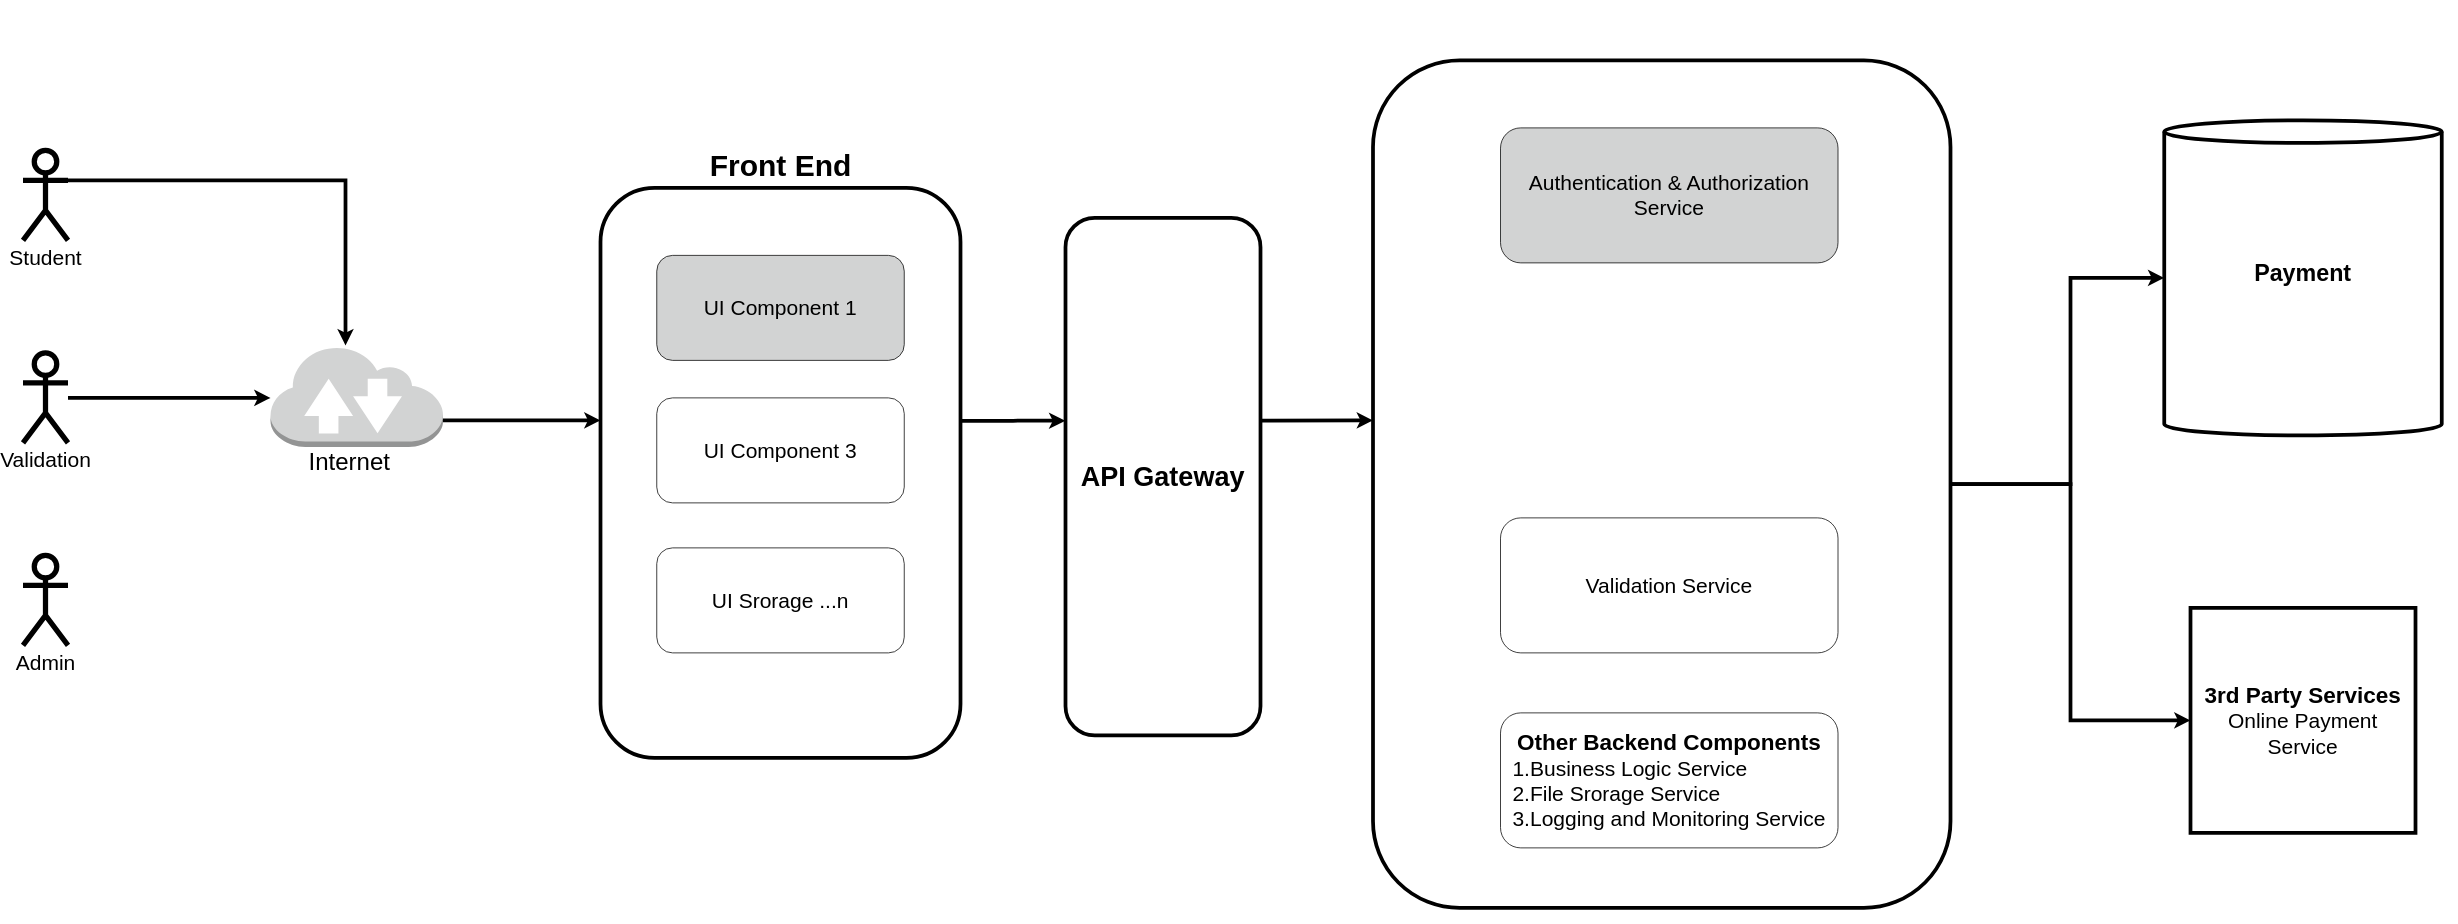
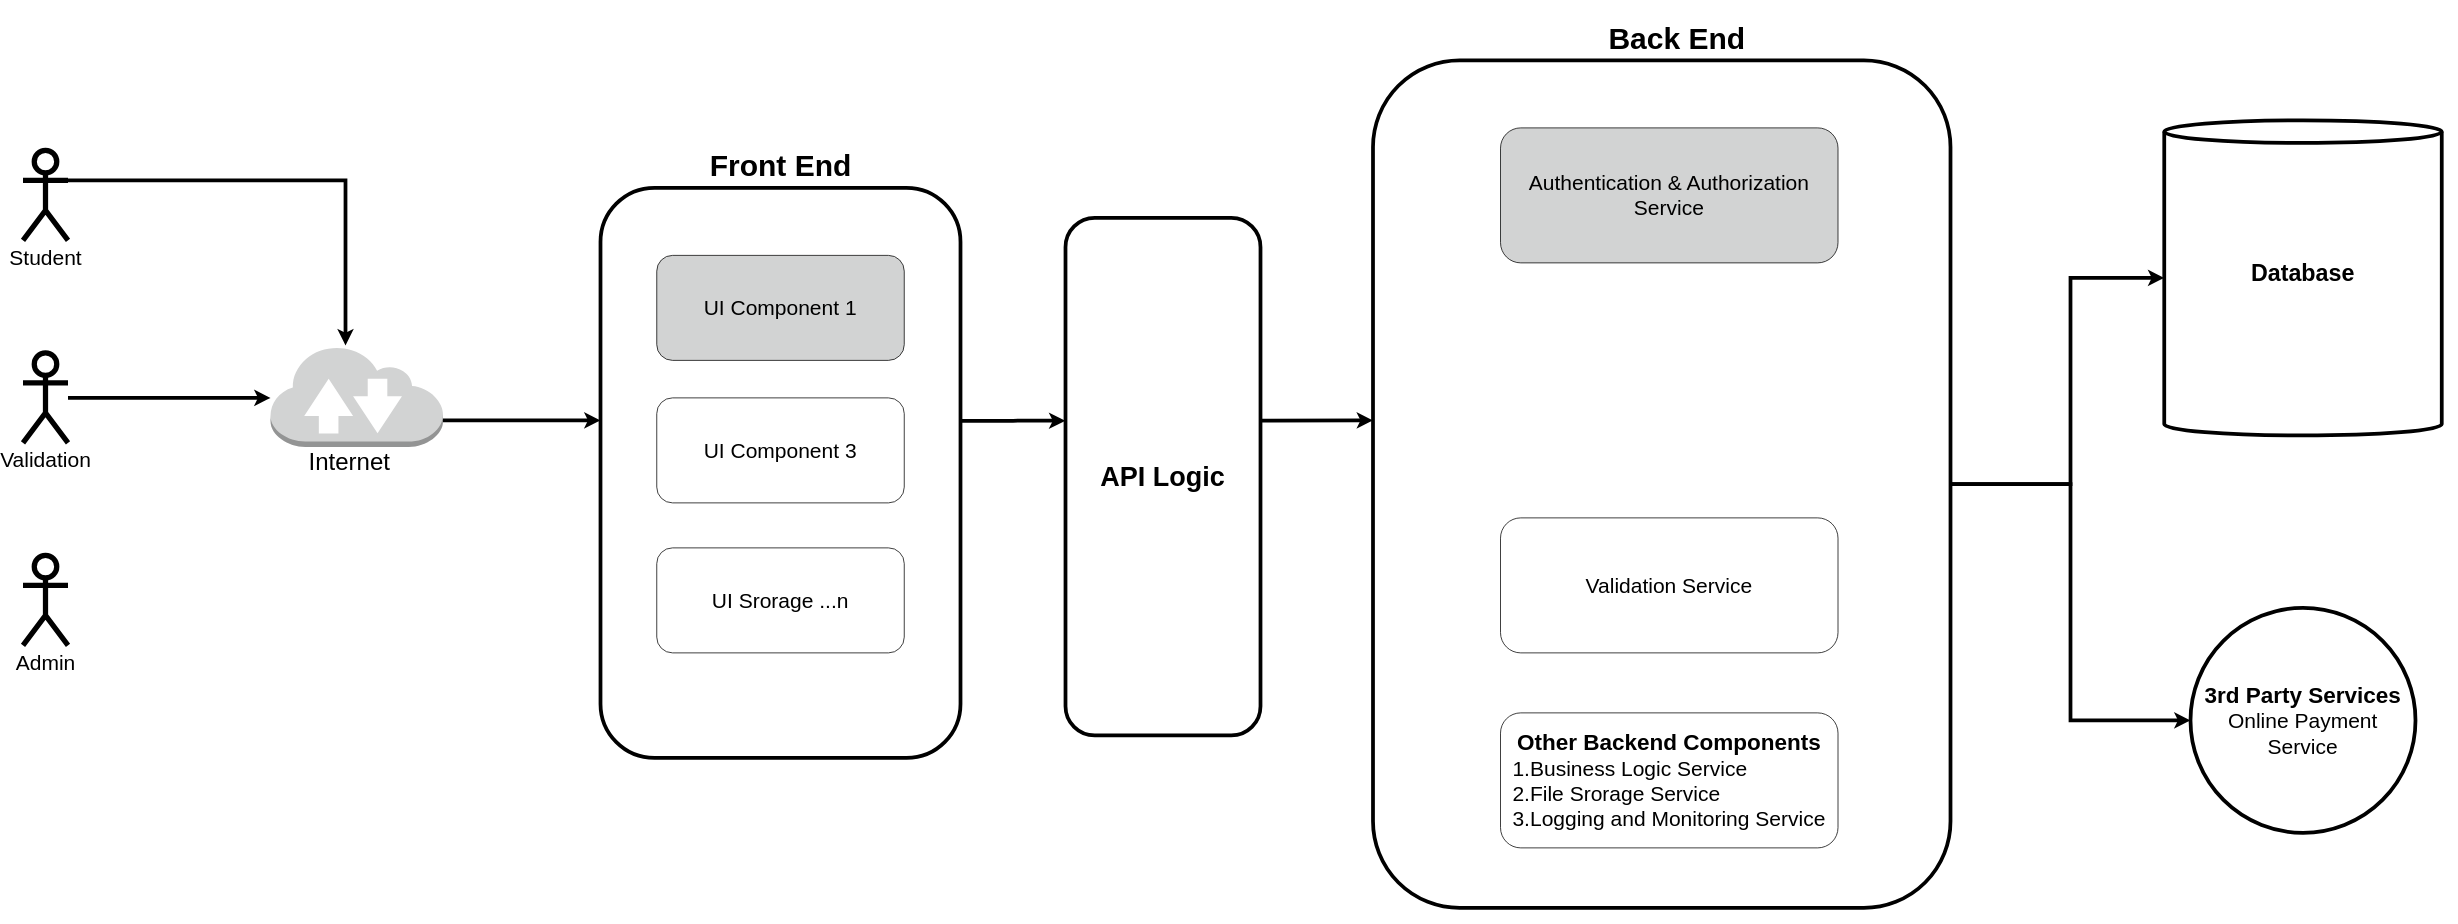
+ <mxCell id="12" value="&lt;font style=&quot;font-size: 40px;&quot;&gt;&lt;b&gt;Back End&lt;/b&gt;&lt;/font&gt;" style="text;html=1;align=center;verticalAlign=middle;resizable=0;points=[];autosize=1;strokeColor=none;fillColor=none;" vertex="1" parent="1"><mxGeometry x="2120" y="20" width="210" height="60" as="geometry" /></mxCell>
- <mxCell id="11" value="&lt;font style=&quot;font-size: 31px;&quot;&gt;&lt;b style=&quot;&quot;&gt;Payment&lt;/b&gt;&lt;/font&gt;&lt;div style=&quot;font-size: 31px;&quot;&gt;&lt;br&gt;&lt;/div&gt;" style="shape=cylinder3;whiteSpace=wrap;html=1;boundedLbl=1;backgroundOutline=1;size=15;strokeWidth=5;" vertex="1" parent="1"><mxGeometry x="2875" y="160" width="370" height="420" as="geometry" /></mxCell>
+ <mxCell id="11" value="&lt;font style=&quot;font-size: 31px;&quot;&gt;&lt;b style=&quot;&quot;&gt;Database&lt;/b&gt;&lt;/font&gt;&lt;div style=&quot;font-size: 31px;&quot;&gt;&lt;br&gt;&lt;/div&gt;" style="shape=cylinder3;whiteSpace=wrap;html=1;boundedLbl=1;backgroundOutline=1;size=15;strokeWidth=5;" vertex="1" parent="1"><mxGeometry x="2875" y="160" width="370" height="420" as="geometry" /></mxCell>
- <mxCell id="8" value="&lt;font style=&quot;font-size: 36px;&quot;&gt;&lt;b&gt;API Gateway&lt;/b&gt;&lt;/font&gt;" style="rounded=1;whiteSpace=wrap;html=1;strokeWidth=5;" vertex="1" parent="1"><mxGeometry x="1410" y="290" width="260" height="690" as="geometry" /></mxCell>
+ <mxCell id="8" value="&lt;font style=&quot;font-size: 36px;&quot;&gt;&lt;b&gt;API Logic&lt;/b&gt;&lt;/font&gt;" style="rounded=1;whiteSpace=wrap;html=1;strokeWidth=5;" vertex="1" parent="1"><mxGeometry x="1410" y="290" width="260" height="690" as="geometry" /></mxCell>
- <mxCell id="13" value="&lt;font style=&quot;font-size: 30px;&quot;&gt;&lt;b&gt;3rd Party Services&lt;/b&gt;&lt;/font&gt;&lt;div&gt;&lt;font style=&quot;font-size: 28px;&quot;&gt;Online Payment Service&lt;/font&gt;&lt;/div&gt;" style="whiteSpace=wrap;html=1;aspect=fixed;strokeWidth=5;rounded=0;" vertex="1" parent="1"><mxGeometry x="2910" y="810" width="300" height="300" as="geometry" /></mxCell>
+ <mxCell id="13" value="&lt;font style=&quot;font-size: 30px;&quot;&gt;&lt;b&gt;3rd Party Services&lt;/b&gt;&lt;/font&gt;&lt;div&gt;&lt;font style=&quot;font-size: 28px;&quot;&gt;Online Payment Service&lt;/font&gt;&lt;/div&gt;" style="ellipse;whiteSpace=wrap;html=1;aspect=fixed;strokeWidth=5;" vertex="1" parent="1"><mxGeometry x="2910" y="810" width="300" height="300" as="geometry" /></mxCell>
